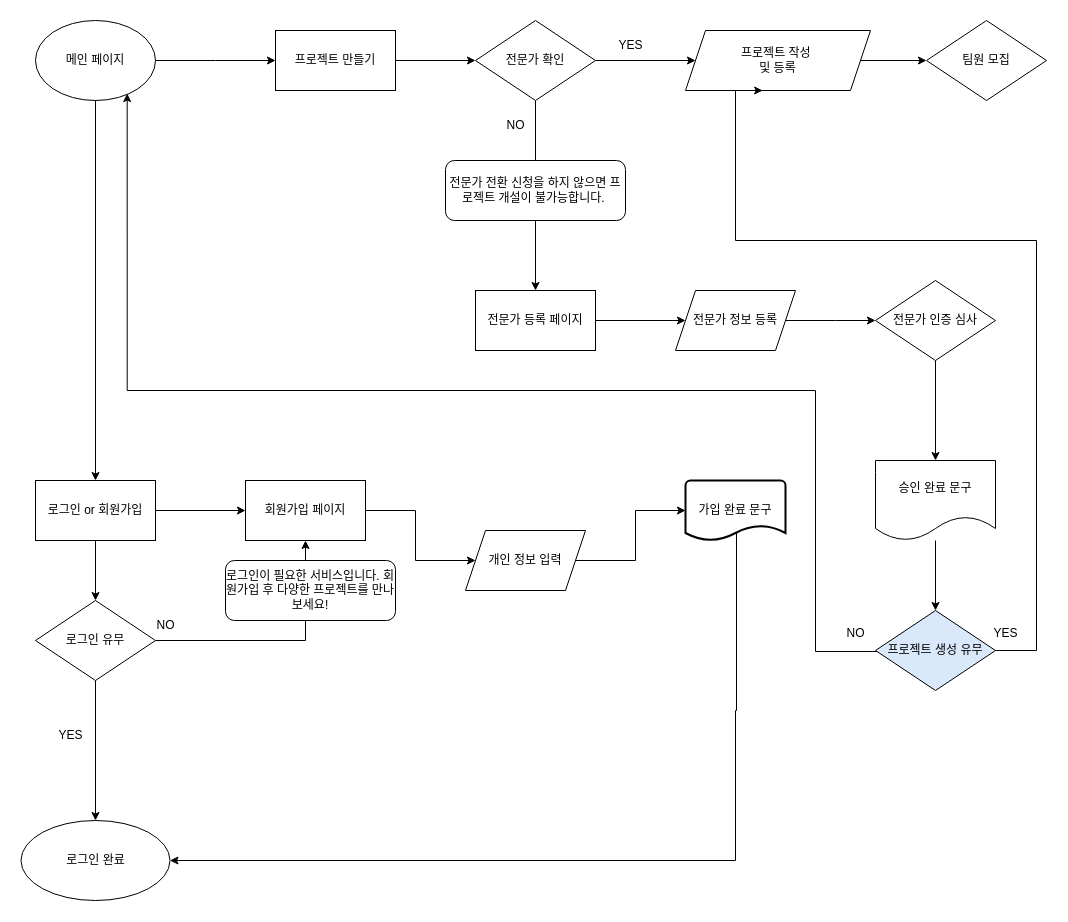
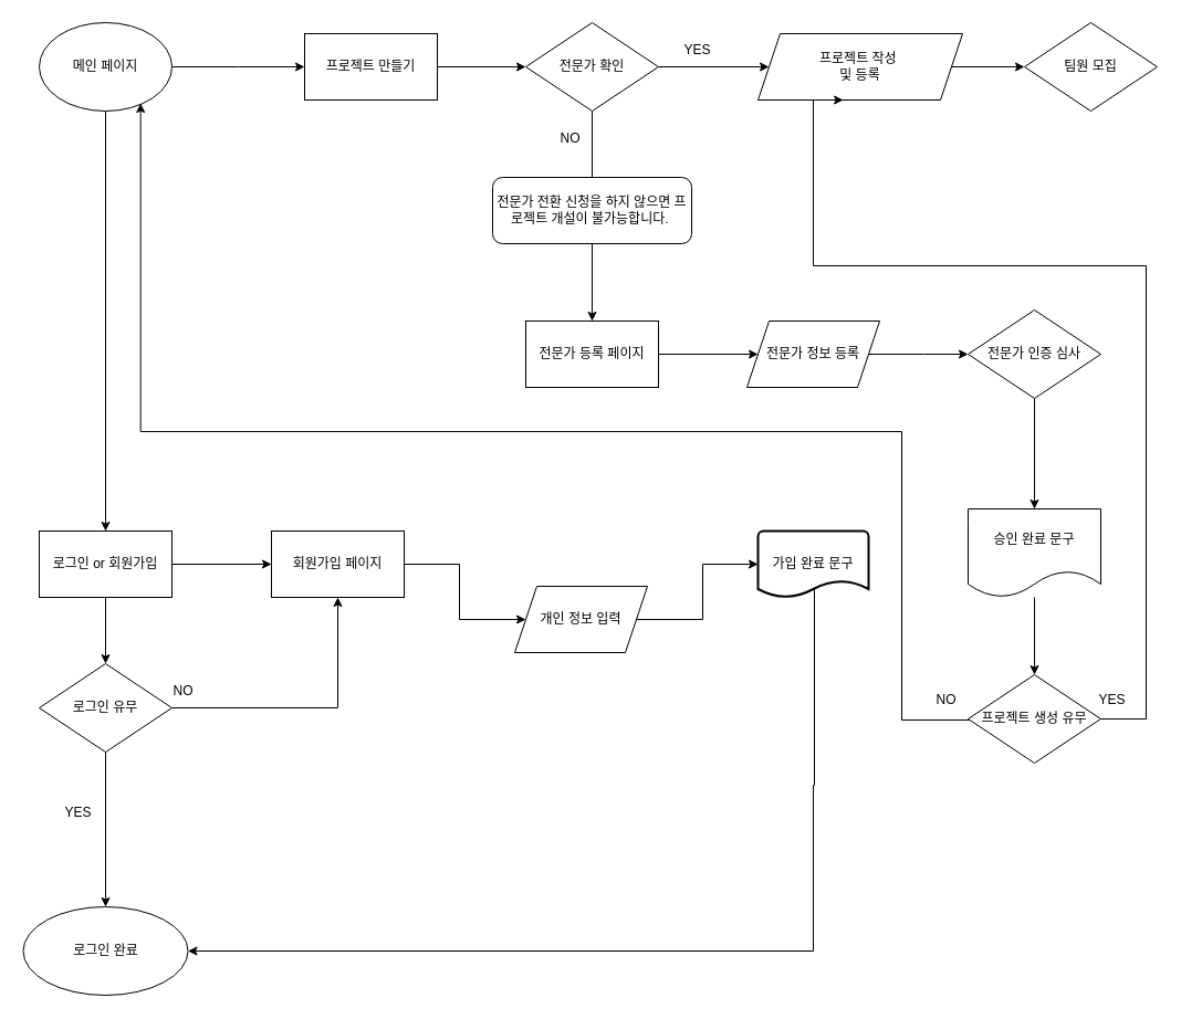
- <mxCell id="6" value="&lt;font&gt;로그인이 필요한 서비스입니다. 회원가입 후 다양한 프로젝트를 만나보세요!&lt;/font&gt;" style="rounded=1;whiteSpace=wrap;html=1;align=center;" parent="1" vertex="1"><mxGeometry x="225" y="560" width="170" height="60" as="geometry" /></mxCell>
- <mxCell id="42" value="프로젝트 생성 유무" style="rhombus;whiteSpace=wrap;html=1;fillColor=#dae8fc;" vertex="1" parent="1"><mxGeometry x="875" y="610" width="120" height="80" as="geometry" /></mxCell>
+ <mxCell id="42" value="프로젝트 생성 유무" style="rhombus;whiteSpace=wrap;html=1;" vertex="1" parent="1"><mxGeometry x="875" y="610" width="120" height="80" as="geometry" /></mxCell>
